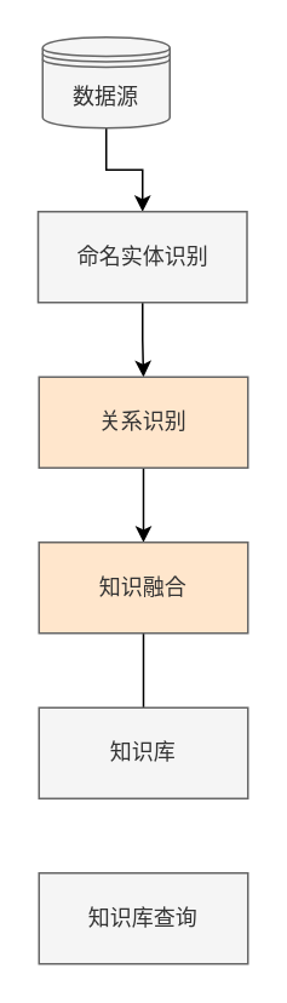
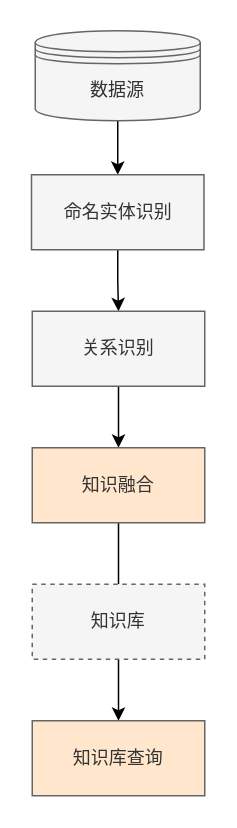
- <mxCell id="3" value="数据源" style="shape=datastore;whiteSpace=wrap;html=1;fillColor=#f5f5f5;fontColor=#333333;strokeColor=#666666;" vertex="1" parent="1"><mxGeometry x="23" y="20" width="70" height="50" as="geometry" /></mxCell>
+ <mxCell id="3" value="数据源" style="shape=datastore;whiteSpace=wrap;html=1;fillColor=#f5f5f5;fontColor=#333333;strokeColor=#666666;" vertex="1" parent="1"><mxGeometry x="23" y="20" width="110" height="60" as="geometry" /></mxCell>
- <mxCell id="7" value="关系识别" style="rounded=0;whiteSpace=wrap;html=1;fillColor=#ffe6cc;fontColor=#333333;strokeColor=#666666;" vertex="1" parent="1"><mxGeometry x="21" y="207" width="115" height="50" as="geometry" /></mxCell>
+ <mxCell id="7" value="关系识别" style="rounded=0;whiteSpace=wrap;html=1;fillColor=#f5f5f5;fontColor=#333333;strokeColor=#666666;" vertex="1" parent="1"><mxGeometry x="21" y="207" width="115" height="50" as="geometry" /></mxCell>
- <mxCell id="11" value="知识库" style="rounded=0;whiteSpace=wrap;html=1;fillColor=#f5f5f5;fontColor=#333333;strokeColor=#666666;" vertex="1" parent="1"><mxGeometry x="21" y="389" width="115" height="50" as="geometry" /></mxCell>
+ <mxCell id="11" value="知识库" style="rounded=0;whiteSpace=wrap;html=1;fillColor=#f5f5f5;fontColor=#333333;strokeColor=#666666;dashed=1;" vertex="1" parent="1"><mxGeometry x="21" y="389" width="115" height="50" as="geometry" /></mxCell>
+ <mxCell id="10" style="edgeStyle=orthogonalEdgeStyle;rounded=0;orthogonalLoop=1;jettySize=auto;html=1;entryX=0.5;entryY=0;entryDx=0;entryDy=0;" edge="1" parent="1" source="11" target="12"><mxGeometry relative="1" as="geometry" /></mxCell>
- <mxCell id="12" value="知识库查询" style="rounded=0;whiteSpace=wrap;html=1;fillColor=#f5f5f5;fontColor=#333333;strokeColor=#666666;" vertex="1" parent="1"><mxGeometry x="21" y="480" width="115" height="50" as="geometry" /></mxCell>
+ <mxCell id="12" value="知识库查询" style="rounded=0;whiteSpace=wrap;html=1;fillColor=#ffe6cc;fontColor=#333333;strokeColor=#666666;" vertex="1" parent="1"><mxGeometry x="21" y="480" width="115" height="50" as="geometry" /></mxCell>
